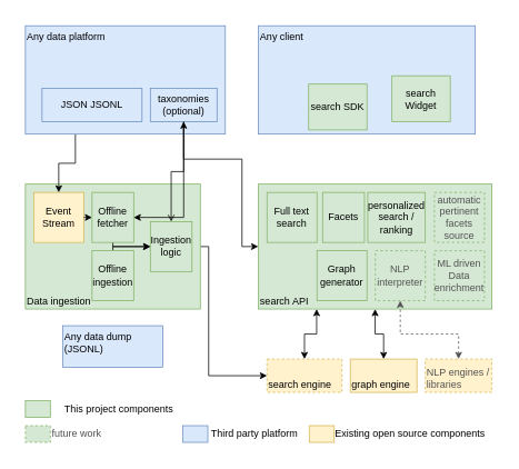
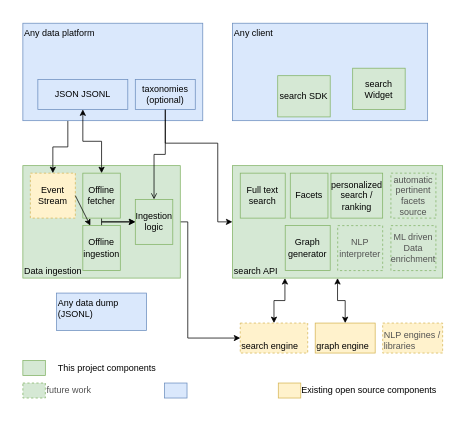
- <mxCell id="5" value="Event Stream" style="rounded=0;whiteSpace=wrap;html=1;fillColor=#fff2cc;strokeColor=#d6b656;" parent="1" vertex="1"><mxGeometry x="40" y="230" width="60" height="60" as="geometry" /></mxCell>
+ <mxCell id="5" value="Event Stream" style="rounded=0;whiteSpace=wrap;html=1;fillColor=#fff2cc;strokeColor=#d6b656;dashed=1;" parent="1" vertex="1"><mxGeometry x="40" y="230" width="60" height="60" as="geometry" /></mxCell>
- <mxCell id="12" value="" style="endArrow=classic;html=1;rounded=0;exitX=1;exitY=0.5;exitDx=0;exitDy=0;" parent="1" source="5" target="7" edge="1"><mxGeometry width="50" height="50" relative="1" as="geometry"><mxPoint x="380" y="400" as="sourcePoint" /><mxPoint x="430" y="350" as="targetPoint" /></mxGeometry></mxCell>
+ <mxCell id="12" value="" style="endArrow=classic;html=1;rounded=0;exitX=1;exitY=0.5;exitDx=0;exitDy=0;" parent="1" source="5" target="9" edge="1"><mxGeometry width="50" height="50" relative="1" as="geometry"><mxPoint x="380" y="400" as="sourcePoint" /><mxPoint x="430" y="350" as="targetPoint" /></mxGeometry></mxCell>
- <mxCell id="25" style="edgeStyle=orthogonalEdgeStyle;rounded=0;orthogonalLoop=1;jettySize=auto;html=1;startArrow=classic;startFill=1;" parent="1" source="7" target="18" edge="1"><mxGeometry relative="1" as="geometry" /></mxCell>
+ <mxCell id="25" style="edgeStyle=orthogonalEdgeStyle;rounded=0;orthogonalLoop=1;jettySize=auto;html=1;startArrow=classic;startFill=1;" parent="1" source="7" target="24" edge="1"><mxGeometry relative="1" as="geometry" /></mxCell>
- <mxCell id="34" style="edgeStyle=orthogonalEdgeStyle;rounded=0;orthogonalLoop=1;jettySize=auto;html=1;startArrow=classic;startFill=1;entryX=0.5;entryY=1;entryDx=0;entryDy=0;exitX=0.5;exitY=0;exitDx=0;exitDy=0;dashed=1;strokeColor=#525252;" parent="1" source="33" target="20" edge="1"><mxGeometry relative="1" as="geometry"><mxPoint x="565" y="440" as="sourcePoint" /><mxPoint x="459.75" y="380" as="targetPoint" /><Array as="points"><mxPoint x="550" y="400" /><mxPoint x="480" y="400" /></Array></mxGeometry></mxCell>
- <mxCell id="37" value="Third party platform" style="rounded=0;whiteSpace=wrap;html=1;fillColor=none;strokeColor=none;align=left;" parent="1" vertex="1"><mxGeometry x="250.75" y="510" width="120" height="20" as="geometry" /></mxCell>
